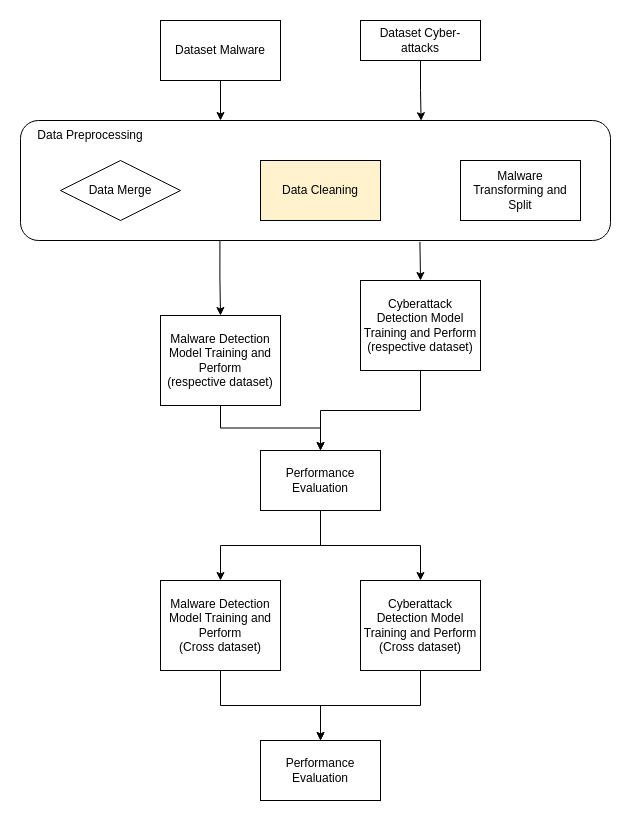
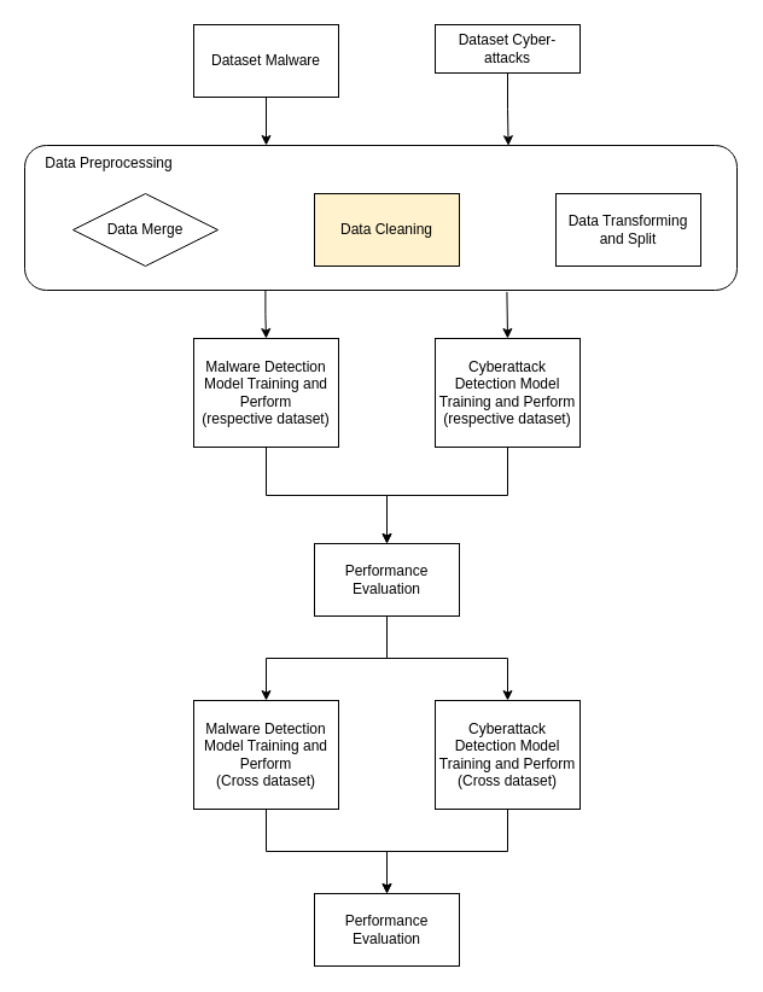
- <mxCell id="9" value="Malware Transforming and Split" style="rounded=0;whiteSpace=wrap;html=1;" parent="1" vertex="1"><mxGeometry x="460" y="160" width="120" height="60" as="geometry" /></mxCell>
+ <mxCell id="9" value="Data Transforming and Split" style="rounded=0;whiteSpace=wrap;html=1;" parent="1" vertex="1"><mxGeometry x="460" y="160" width="120" height="60" as="geometry" /></mxCell>
- <mxCell id="14" value="&lt;div&gt;Malware Detection Model Training and Perform&lt;/div&gt;&lt;div&gt;(respective dataset)&lt;br&gt;&lt;/div&gt;" style="rounded=0;whiteSpace=wrap;html=1;" parent="1" vertex="1"><mxGeometry x="160" y="315" width="120" height="90" as="geometry" /></mxCell>
+ <mxCell id="14" value="&lt;div&gt;Malware Detection Model Training and Perform&lt;/div&gt;&lt;div&gt;(respective dataset)&lt;br&gt;&lt;/div&gt;" style="rounded=0;whiteSpace=wrap;html=1;" parent="1" vertex="1"><mxGeometry x="160" y="280" width="120" height="90" as="geometry" /></mxCell>
